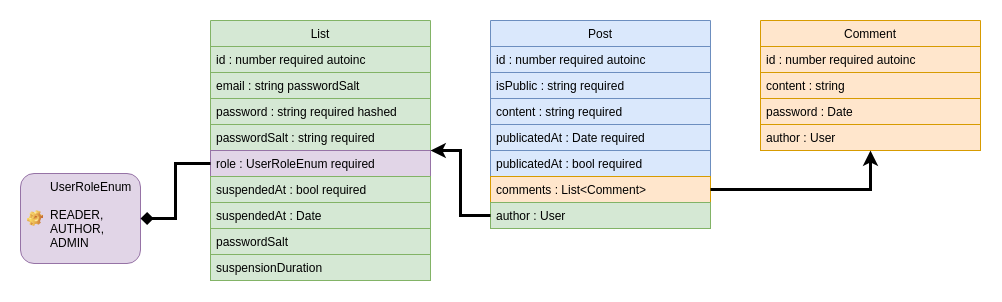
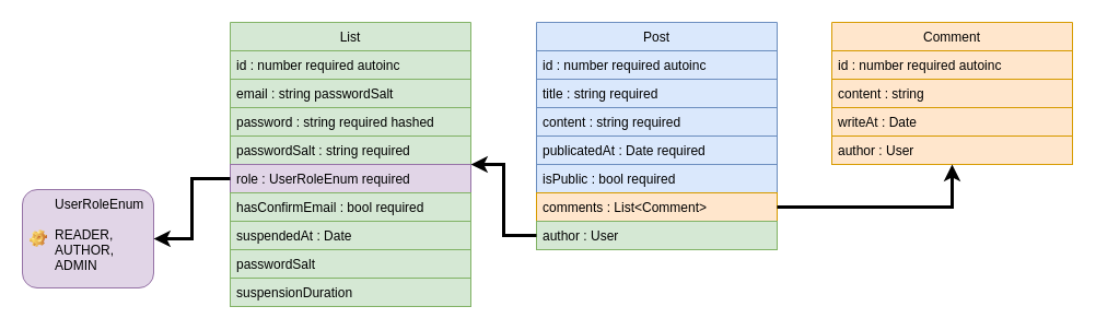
- <mxCell id="16" value="isPublic : string required" style="text;strokeColor=#6c8ebf;fillColor=#dae8fc;align=left;verticalAlign=top;spacingLeft=4;spacingRight=4;overflow=hidden;rotatable=0;points=[[0,0.5],[1,0.5]];portConstraint=eastwest;" vertex="1" parent="14"><mxGeometry y="52" width="220" height="26" as="geometry" /></mxCell>
+ <mxCell id="16" value="title : string required" style="text;strokeColor=#6c8ebf;fillColor=#dae8fc;align=left;verticalAlign=top;spacingLeft=4;spacingRight=4;overflow=hidden;rotatable=0;points=[[0,0.5],[1,0.5]];portConstraint=eastwest;" vertex="1" parent="14"><mxGeometry y="52" width="220" height="26" as="geometry" /></mxCell>
- <mxCell id="25" value="password : Date" style="text;strokeColor=#d79b00;fillColor=#ffe6cc;align=left;verticalAlign=top;spacingLeft=4;spacingRight=4;overflow=hidden;rotatable=0;points=[[0,0.5],[1,0.5]];portConstraint=eastwest;" vertex="1" parent="22"><mxGeometry y="78" width="220" height="26" as="geometry" /></mxCell>
+ <mxCell id="25" value="writeAt : Date" style="text;strokeColor=#d79b00;fillColor=#ffe6cc;align=left;verticalAlign=top;spacingLeft=4;spacingRight=4;overflow=hidden;rotatable=0;points=[[0,0.5],[1,0.5]];portConstraint=eastwest;" vertex="1" parent="22"><mxGeometry y="78" width="220" height="26" as="geometry" /></mxCell>
- <mxCell id="19" value="publicatedAt : bool required" style="text;strokeColor=#6c8ebf;fillColor=#dae8fc;align=left;verticalAlign=top;spacingLeft=4;spacingRight=4;overflow=hidden;rotatable=0;points=[[0,0.5],[1,0.5]];portConstraint=eastwest;" vertex="1" parent="14"><mxGeometry y="130" width="220" height="26" as="geometry" /></mxCell>
+ <mxCell id="19" value="isPublic : bool required" style="text;strokeColor=#6c8ebf;fillColor=#dae8fc;align=left;verticalAlign=top;spacingLeft=4;spacingRight=4;overflow=hidden;rotatable=0;points=[[0,0.5],[1,0.5]];portConstraint=eastwest;" vertex="1" parent="14"><mxGeometry y="130" width="220" height="26" as="geometry" /></mxCell>
- <mxCell id="8" value="suspendedAt : bool required" style="text;strokeColor=#82b366;fillColor=#d5e8d4;align=left;verticalAlign=top;spacingLeft=4;spacingRight=4;overflow=hidden;rotatable=0;points=[[0,0.5],[1,0.5]];portConstraint=eastwest;" vertex="1" parent="2"><mxGeometry y="156" width="220" height="26" as="geometry" /></mxCell>
+ <mxCell id="8" value="hasConfirmEmail : bool required" style="text;strokeColor=#82b366;fillColor=#d5e8d4;align=left;verticalAlign=top;spacingLeft=4;spacingRight=4;overflow=hidden;rotatable=0;points=[[0,0.5],[1,0.5]];portConstraint=eastwest;" vertex="1" parent="2"><mxGeometry y="156" width="220" height="26" as="geometry" /></mxCell>
- <mxCell id="13" style="edgeStyle=orthogonalEdgeStyle;rounded=0;orthogonalLoop=1;jettySize=auto;html=1;strokeWidth=3;fillColor=#d5e8d4;strokeColor=#000000;endArrow=diamond;" edge="1" parent="1" source="7" target="12"><mxGeometry relative="1" as="geometry" /></mxCell>
+ <mxCell id="13" style="edgeStyle=orthogonalEdgeStyle;rounded=0;orthogonalLoop=1;jettySize=auto;html=1;strokeWidth=3;fillColor=#d5e8d4;strokeColor=#000000;" edge="1" parent="1" source="7" target="12"><mxGeometry relative="1" as="geometry" /></mxCell>
